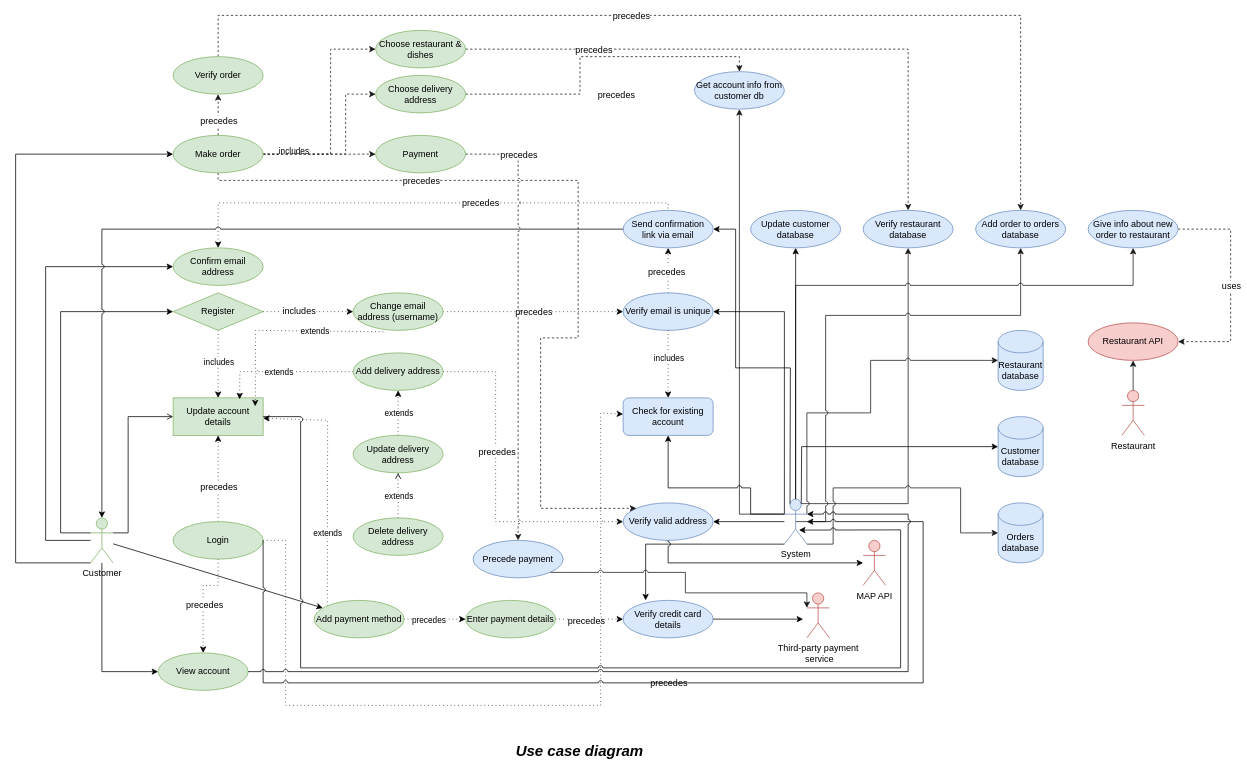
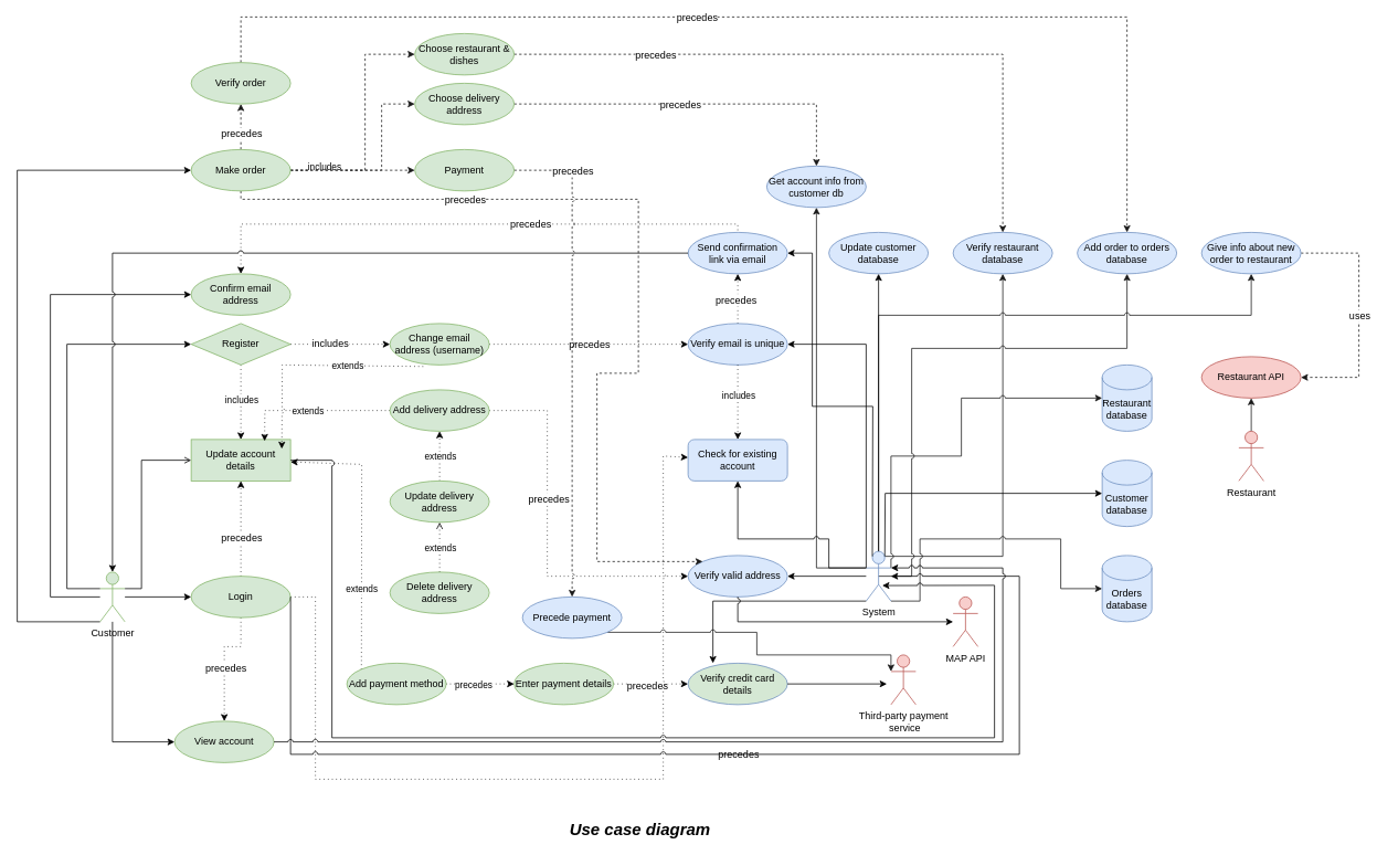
- <mxCell id="102" value="Get account info from customer db" style="ellipse;whiteSpace=wrap;html=1;rounded=1;strokeWidth=1;fontSize=12;fillColor=#dae8fc;strokeColor=#6c8ebf;align=center;" vertex="1" parent="1"><mxGeometry x="925" y="95" width="120" height="50" as="geometry" /></mxCell>
+ <mxCell id="102" value="Get account info from customer db" style="ellipse;whiteSpace=wrap;html=1;rounded=1;strokeWidth=1;fontSize=12;fillColor=#dae8fc;strokeColor=#6c8ebf;align=center;" vertex="1" parent="1"><mxGeometry x="925" y="200" width="120" height="50" as="geometry" /></mxCell>
- <mxCell id="68" style="edgeStyle=none;rounded=0;orthogonalLoop=1;jettySize=auto;html=1;fontSize=12;fontColor=#000000;align=center;" parent="1" source="3" target="18" edge="1"><mxGeometry relative="1" as="geometry" /></mxCell>
+ <mxCell id="68" style="edgeStyle=none;rounded=0;orthogonalLoop=1;jettySize=auto;html=1;fontSize=12;fontColor=#000000;align=center;" parent="1" source="3" target="54" edge="1"><mxGeometry relative="1" as="geometry" /></mxCell>
- <mxCell id="24" value="Verify credit card details" style="ellipse;whiteSpace=wrap;html=1;rounded=1;strokeWidth=1;fontSize=12;fillColor=#dae8fc;strokeColor=#6c8ebf;align=center;" parent="1" vertex="1"><mxGeometry x="830" y="800" width="120" height="50" as="geometry" /></mxCell>
+ <mxCell id="24" value="Verify credit card details" style="ellipse;whiteSpace=wrap;html=1;rounded=1;strokeWidth=1;fontSize=12;fillColor=#d5e8d4;strokeColor=#6c8ebf;align=center;" parent="1" vertex="1"><mxGeometry x="830" y="800" width="120" height="50" as="geometry" /></mxCell>
